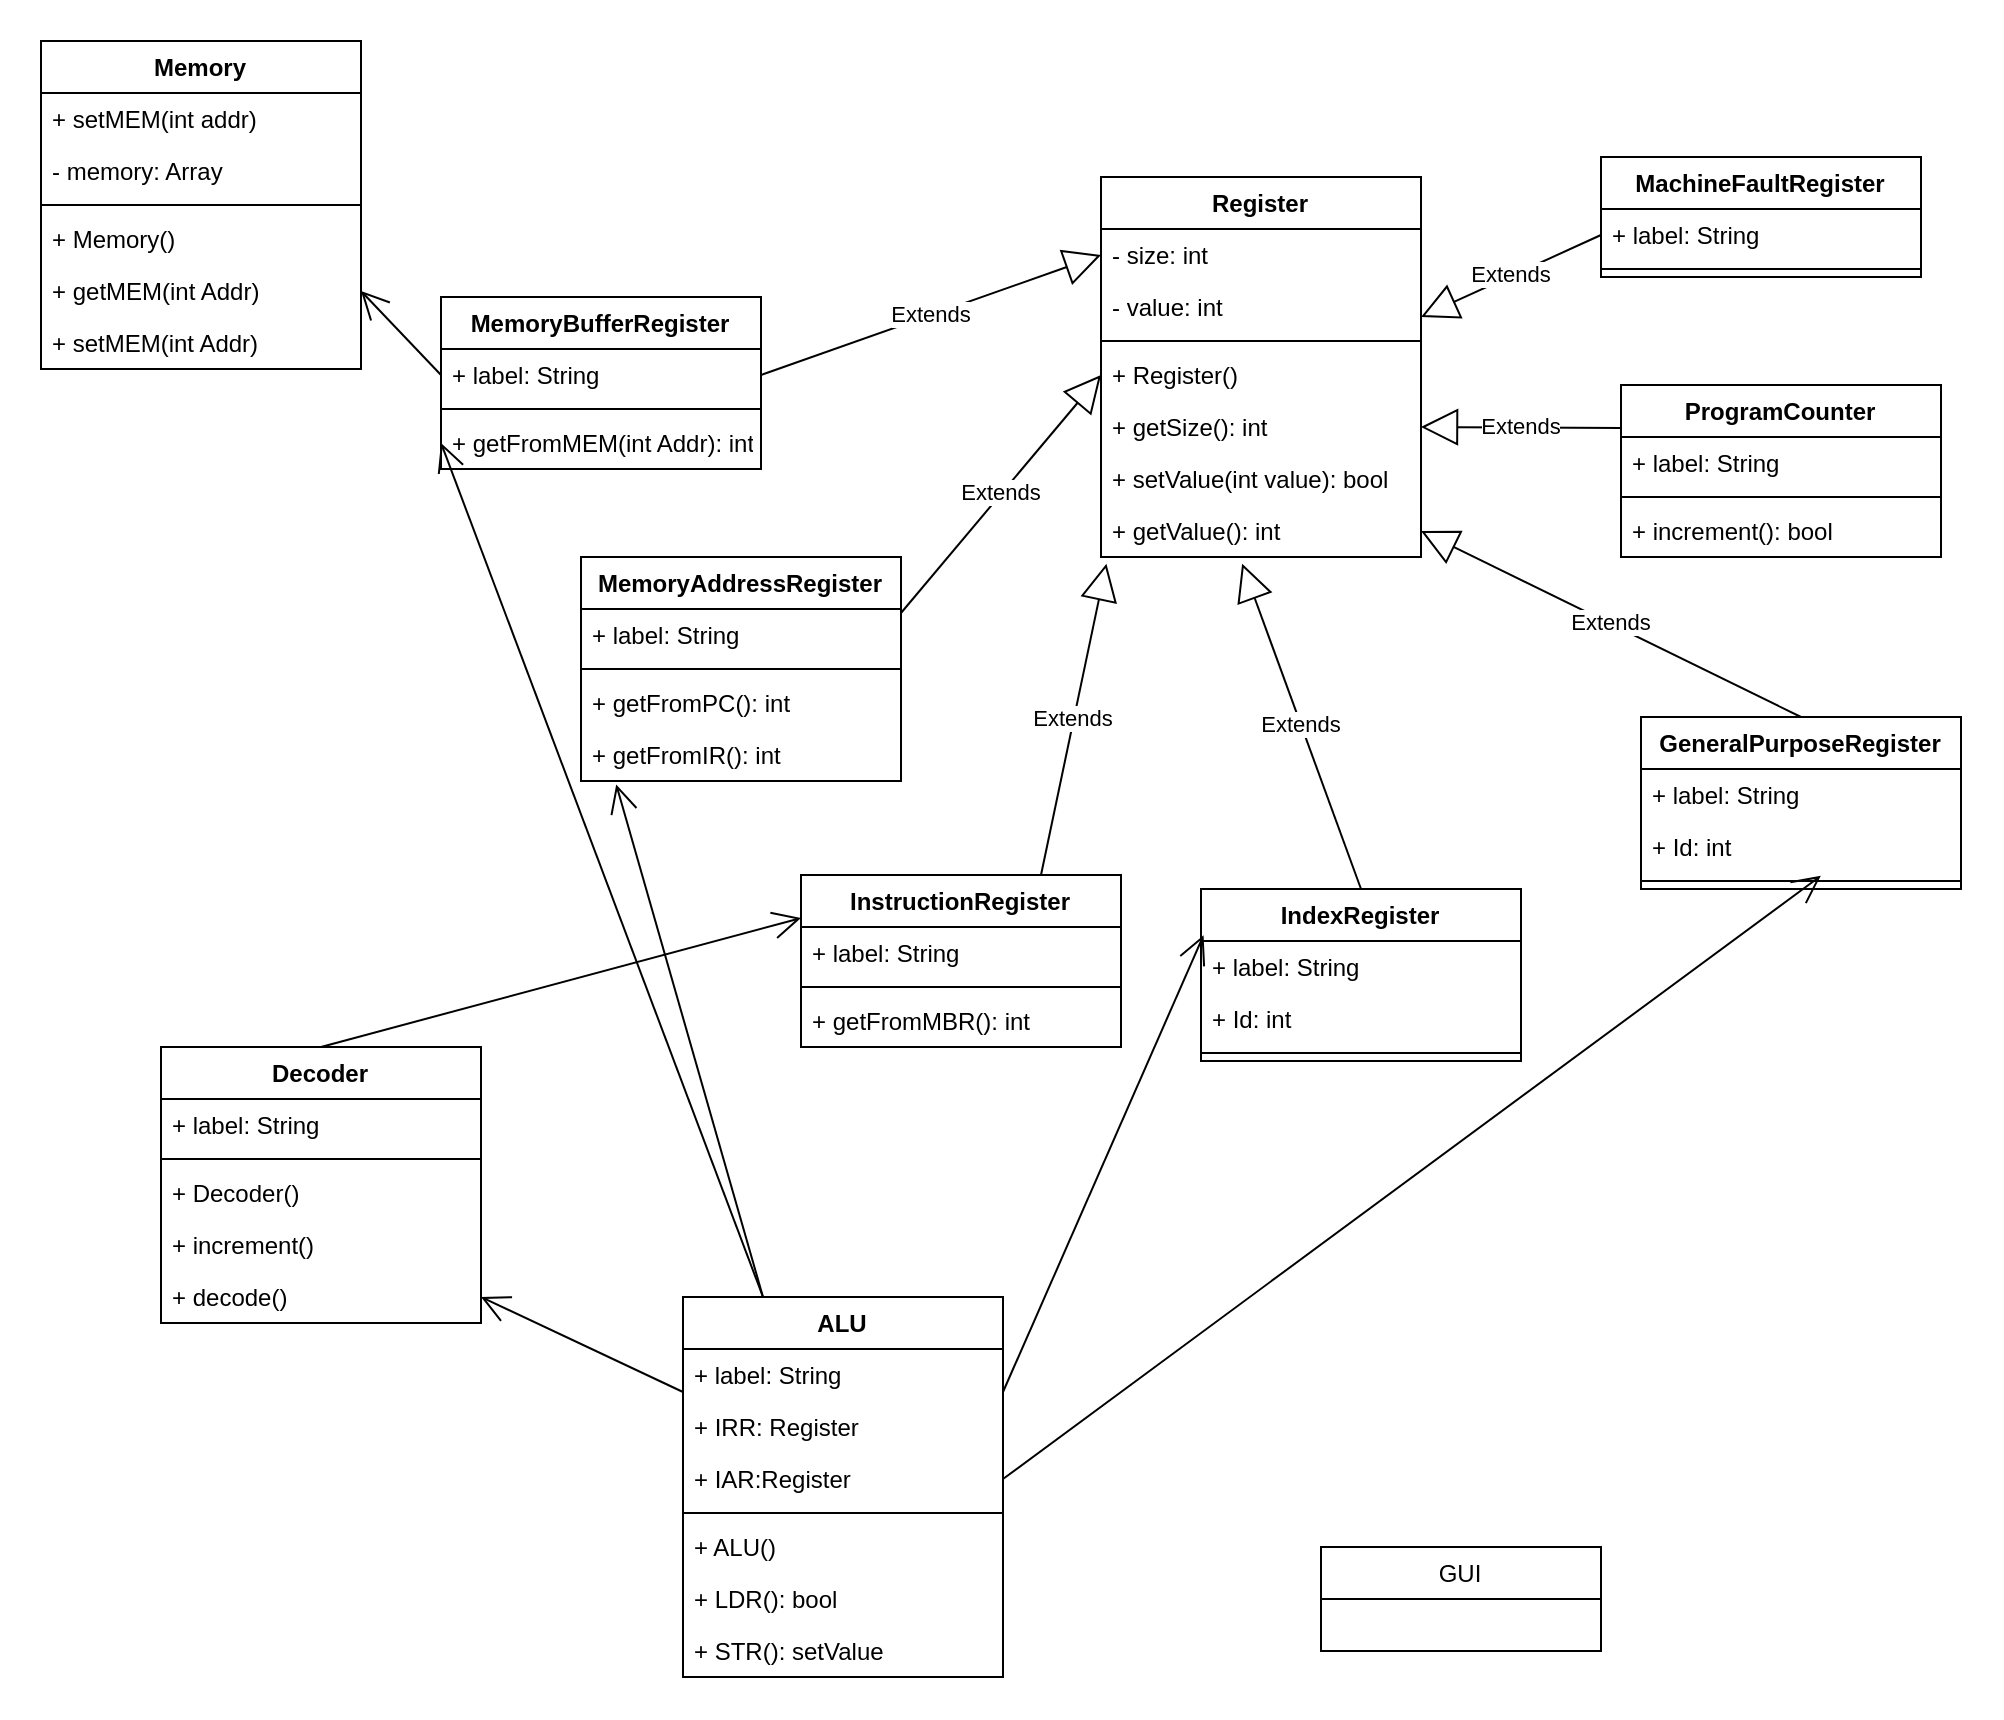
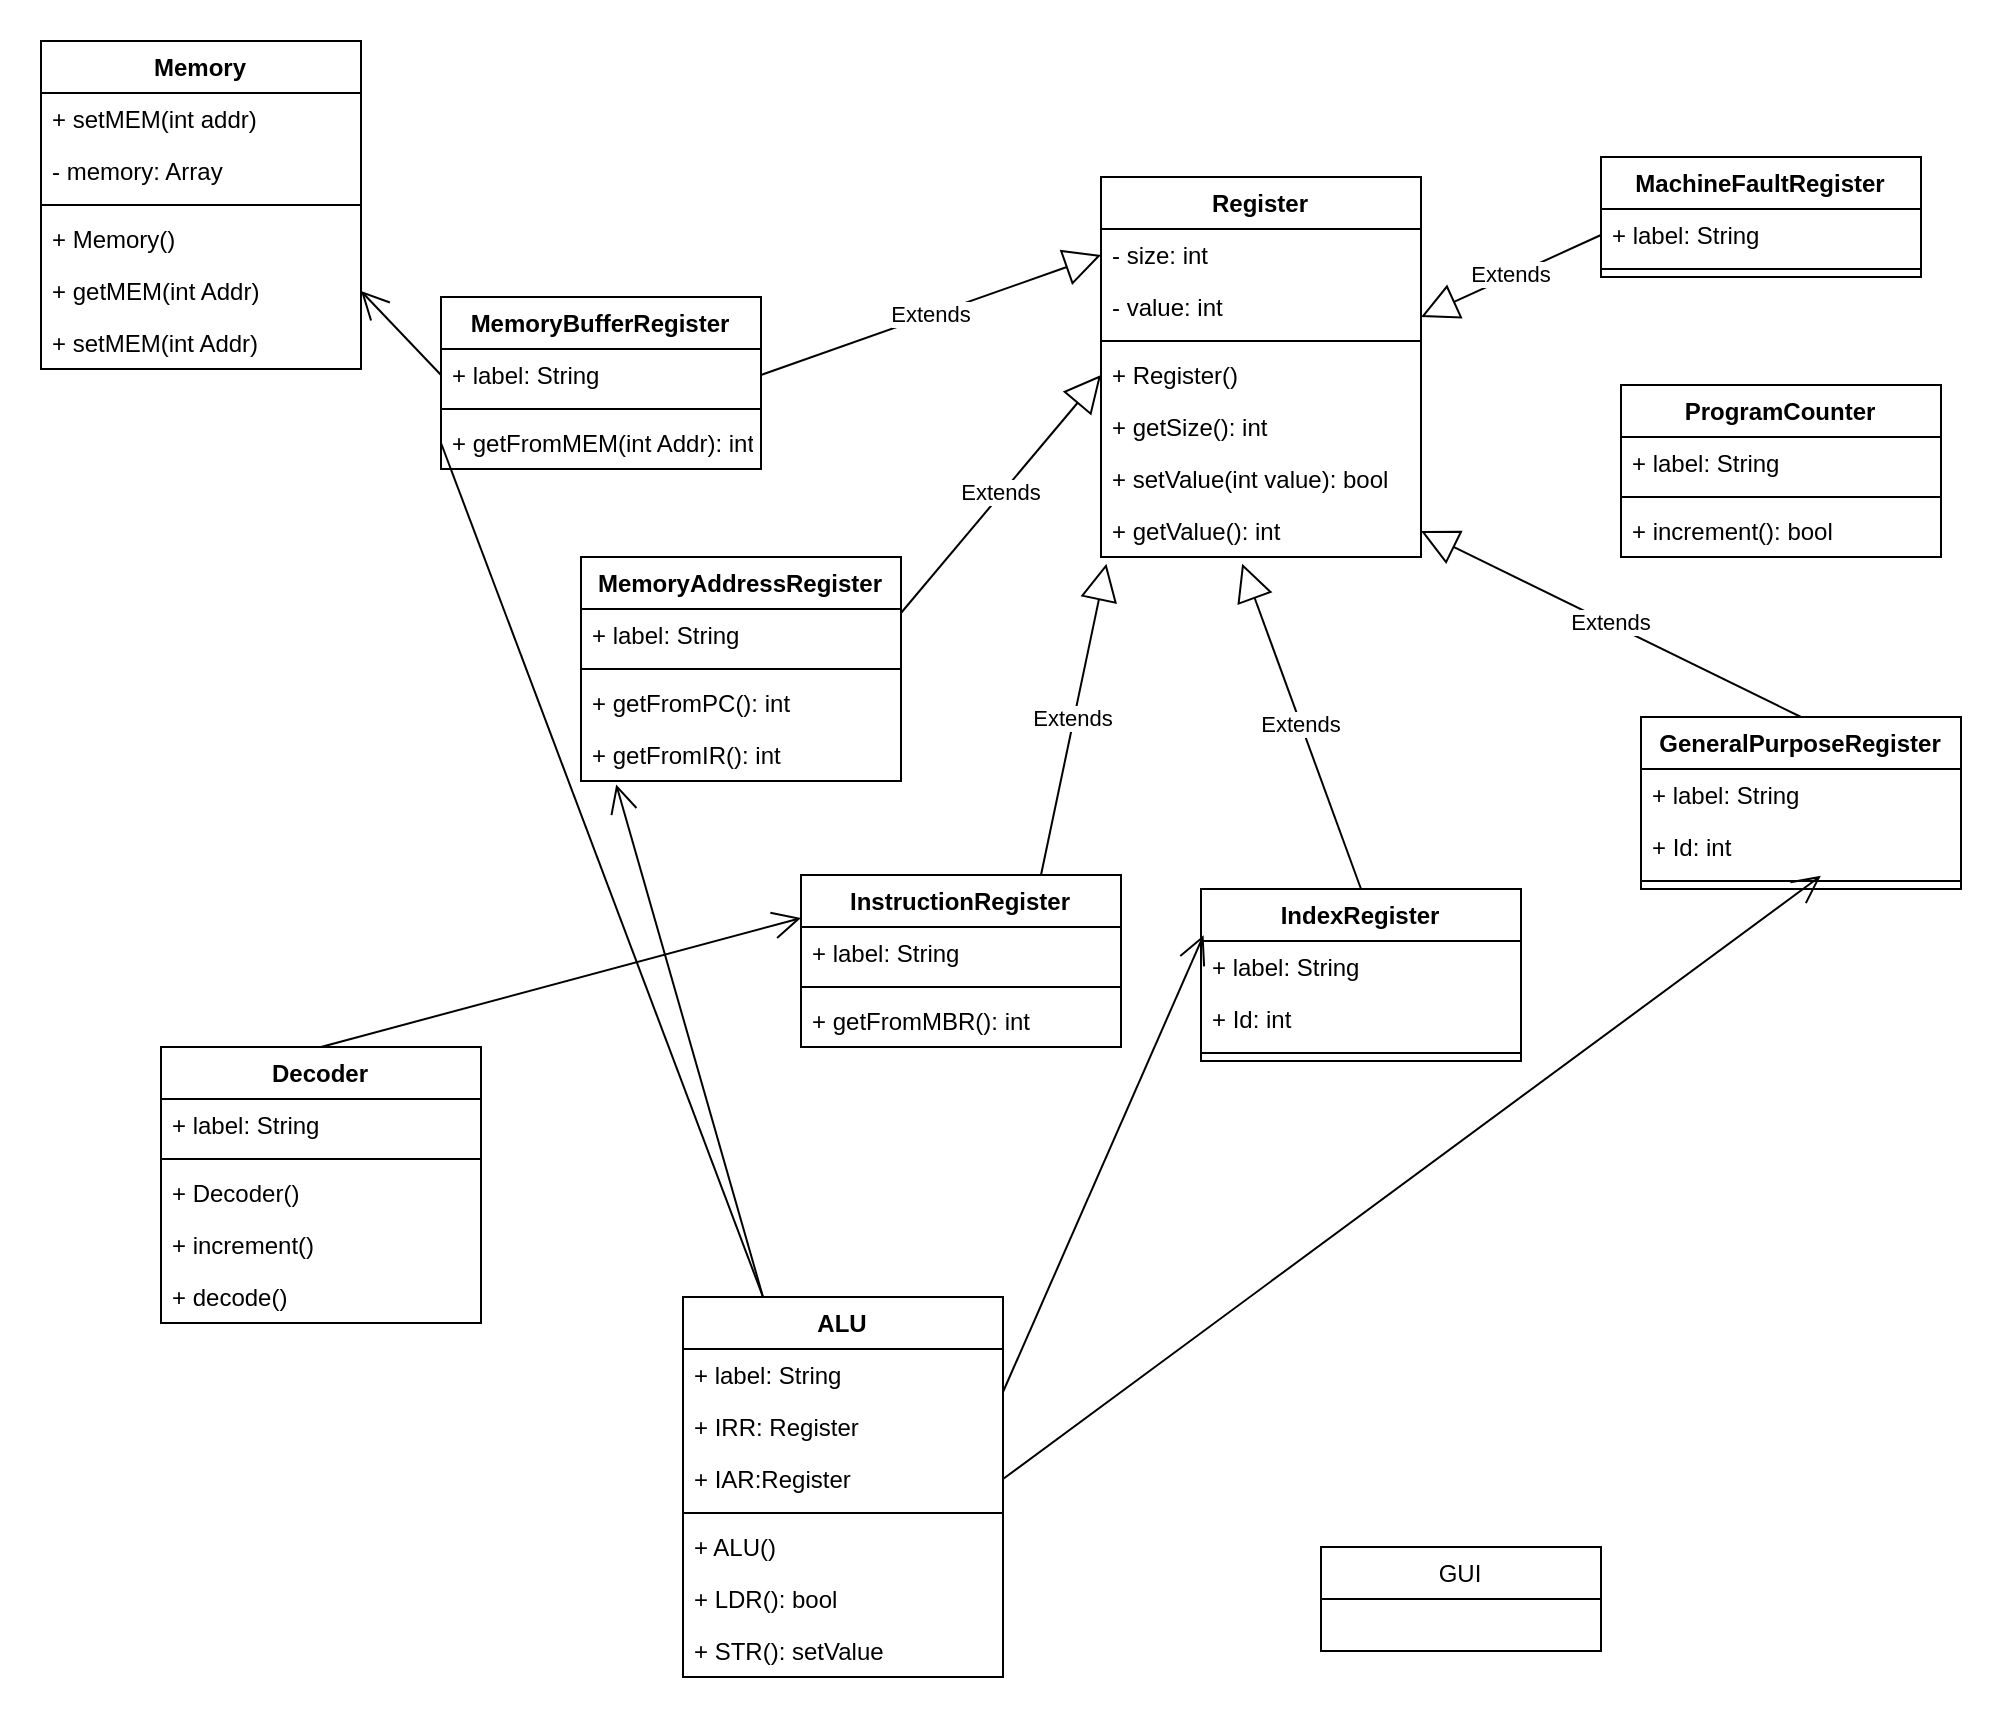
- <mxCell id="57" value="Extends" style="endArrow=block;endSize=16;endFill=0;html=1;exitX=0;exitY=0.25;exitDx=0;exitDy=0;entryX=1;entryY=0.5;entryDx=0;entryDy=0;" edge="1" parent="1" source="47" target="7"><mxGeometry width="160" relative="1" as="geometry"><mxPoint x="730" y="436" as="sourcePoint" /><mxPoint x="610" y="276" as="targetPoint" /></mxGeometry></mxCell>
- <mxCell id="72" value="" style="endArrow=open;endFill=1;endSize=12;html=1;exitX=0.25;exitY=0;exitDx=0;exitDy=0;entryX=0;entryY=0.5;entryDx=0;entryDy=0;" edge="1" parent="1" source="17" target="34"><mxGeometry width="160" relative="1" as="geometry"><mxPoint x="460" y="548" as="sourcePoint" /><mxPoint x="620" y="548" as="targetPoint" /></mxGeometry></mxCell>
+ <mxCell id="72" value="" style="endArrow=none;endFill=1;endSize=12;html=1;exitX=0.25;exitY=0;exitDx=0;exitDy=0;entryX=0;entryY=0.5;entryDx=0;entryDy=0;" edge="1" parent="1" source="17" target="34"><mxGeometry width="160" relative="1" as="geometry"><mxPoint x="460" y="548" as="sourcePoint" /><mxPoint x="620" y="548" as="targetPoint" /></mxGeometry></mxCell>
- <mxCell id="69" value="" style="endArrow=open;endFill=1;endSize=12;html=1;exitX=0;exitY=0.25;exitDx=0;exitDy=0;entryX=1;entryY=0.5;entryDx=0;entryDy=0;" edge="1" parent="1" source="17" target="66"><mxGeometry width="160" relative="1" as="geometry"><mxPoint x="460" y="688" as="sourcePoint" /><mxPoint x="620" y="688" as="targetPoint" /></mxGeometry></mxCell>
